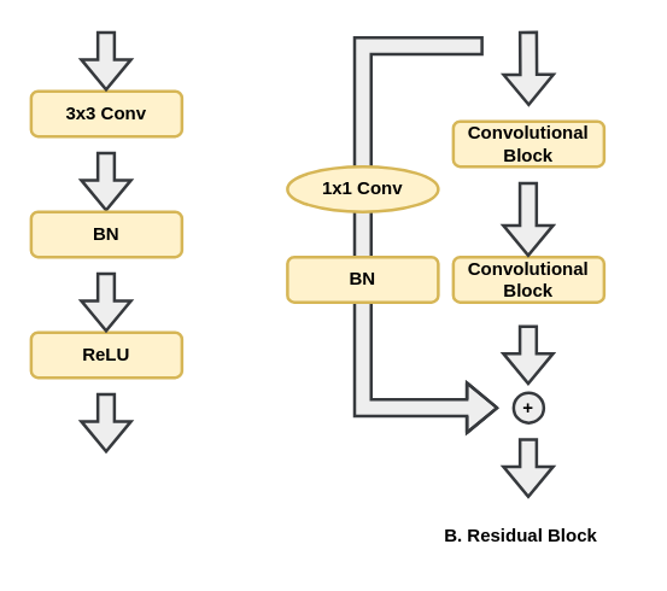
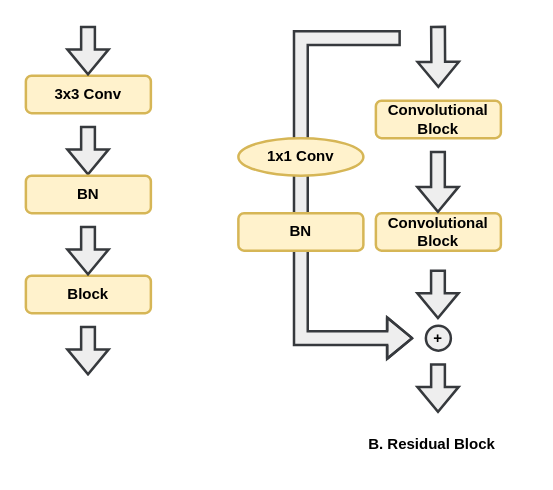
- <mxCell id="5" value="ReLU" style="rounded=1;whiteSpace=wrap;html=1;fillColor=#fff2cc;strokeColor=#d6b656;strokeWidth=2;fontStyle=1" vertex="1" parent="1"><mxGeometry x="20" y="220" width="100" height="30" as="geometry" /></mxCell>
+ <mxCell id="5" value="Block" style="rounded=1;whiteSpace=wrap;html=1;fillColor=#fff2cc;strokeColor=#d6b656;strokeWidth=2;fontStyle=1" vertex="1" parent="1"><mxGeometry x="20" y="220" width="100" height="30" as="geometry" /></mxCell>
